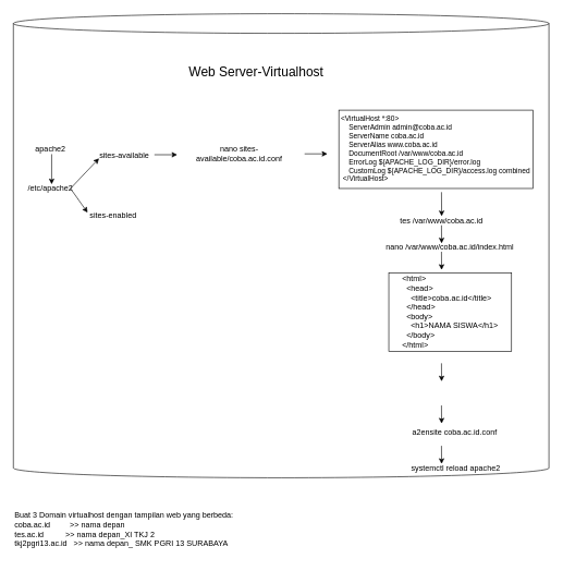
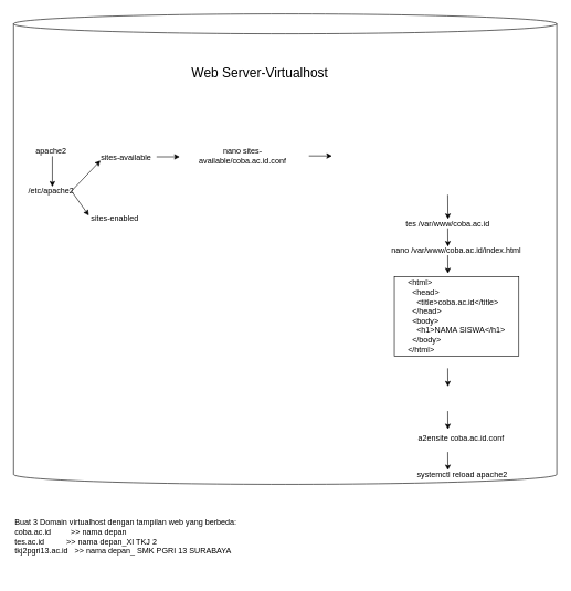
- <mxCell id="14" value="&lt;div style=&quot;text-align: justify; font-size: 11px;&quot;&gt;&lt;font style=&quot;font-size: 11px;&quot;&gt;&amp;lt;VirtualHost *:80&amp;gt;&lt;/font&gt;&lt;/div&gt;&lt;div style=&quot;text-align: justify; font-size: 11px;&quot;&gt;&lt;font style=&quot;font-size: 11px;&quot;&gt;&amp;nbsp; &amp;nbsp; ServerAdmin admin@coba.ac.id&lt;/font&gt;&lt;/div&gt;&lt;div style=&quot;text-align: justify; font-size: 11px;&quot;&gt;&lt;font style=&quot;font-size: 11px;&quot;&gt;&amp;nbsp; &amp;nbsp; ServerName coba.ac.id&lt;/font&gt;&lt;/div&gt;&lt;div style=&quot;text-align: justify; font-size: 11px;&quot;&gt;&lt;font style=&quot;font-size: 11px;&quot;&gt;&amp;nbsp; &amp;nbsp; ServerAlias www.coba.ac.id&lt;/font&gt;&lt;/div&gt;&lt;div style=&quot;text-align: justify; font-size: 11px;&quot;&gt;&lt;font style=&quot;font-size: 11px;&quot;&gt;&amp;nbsp; &amp;nbsp; DocumentRoot /var/www/coba.ac.id&lt;/font&gt;&lt;/div&gt;&lt;div style=&quot;text-align: justify; font-size: 11px;&quot;&gt;&lt;font style=&quot;font-size: 11px;&quot;&gt;&amp;nbsp; &amp;nbsp; ErrorLog ${APACHE_LOG_DIR}/error.log&lt;/font&gt;&lt;/div&gt;&lt;div style=&quot;text-align: justify; font-size: 11px;&quot;&gt;&lt;font style=&quot;font-size: 11px;&quot;&gt;&amp;nbsp; &amp;nbsp; CustomLog ${APACHE_LOG_DIR}/access.log combined&lt;/font&gt;&lt;/div&gt;&lt;div style=&quot;text-align: justify; font-size: 11px;&quot;&gt;&lt;font style=&quot;font-size: 11px;&quot;&gt;&amp;nbsp;&amp;lt;/VirtualHost&amp;gt;&lt;/font&gt;&lt;/div&gt;" style="text;html=1;align=center;verticalAlign=middle;whiteSpace=wrap;rounded=0;strokeColor=default;" parent="2" vertex="1"><mxGeometry x="498.294" y="147.532" width="297.228" height="119.87" as="geometry" /></mxCell>
